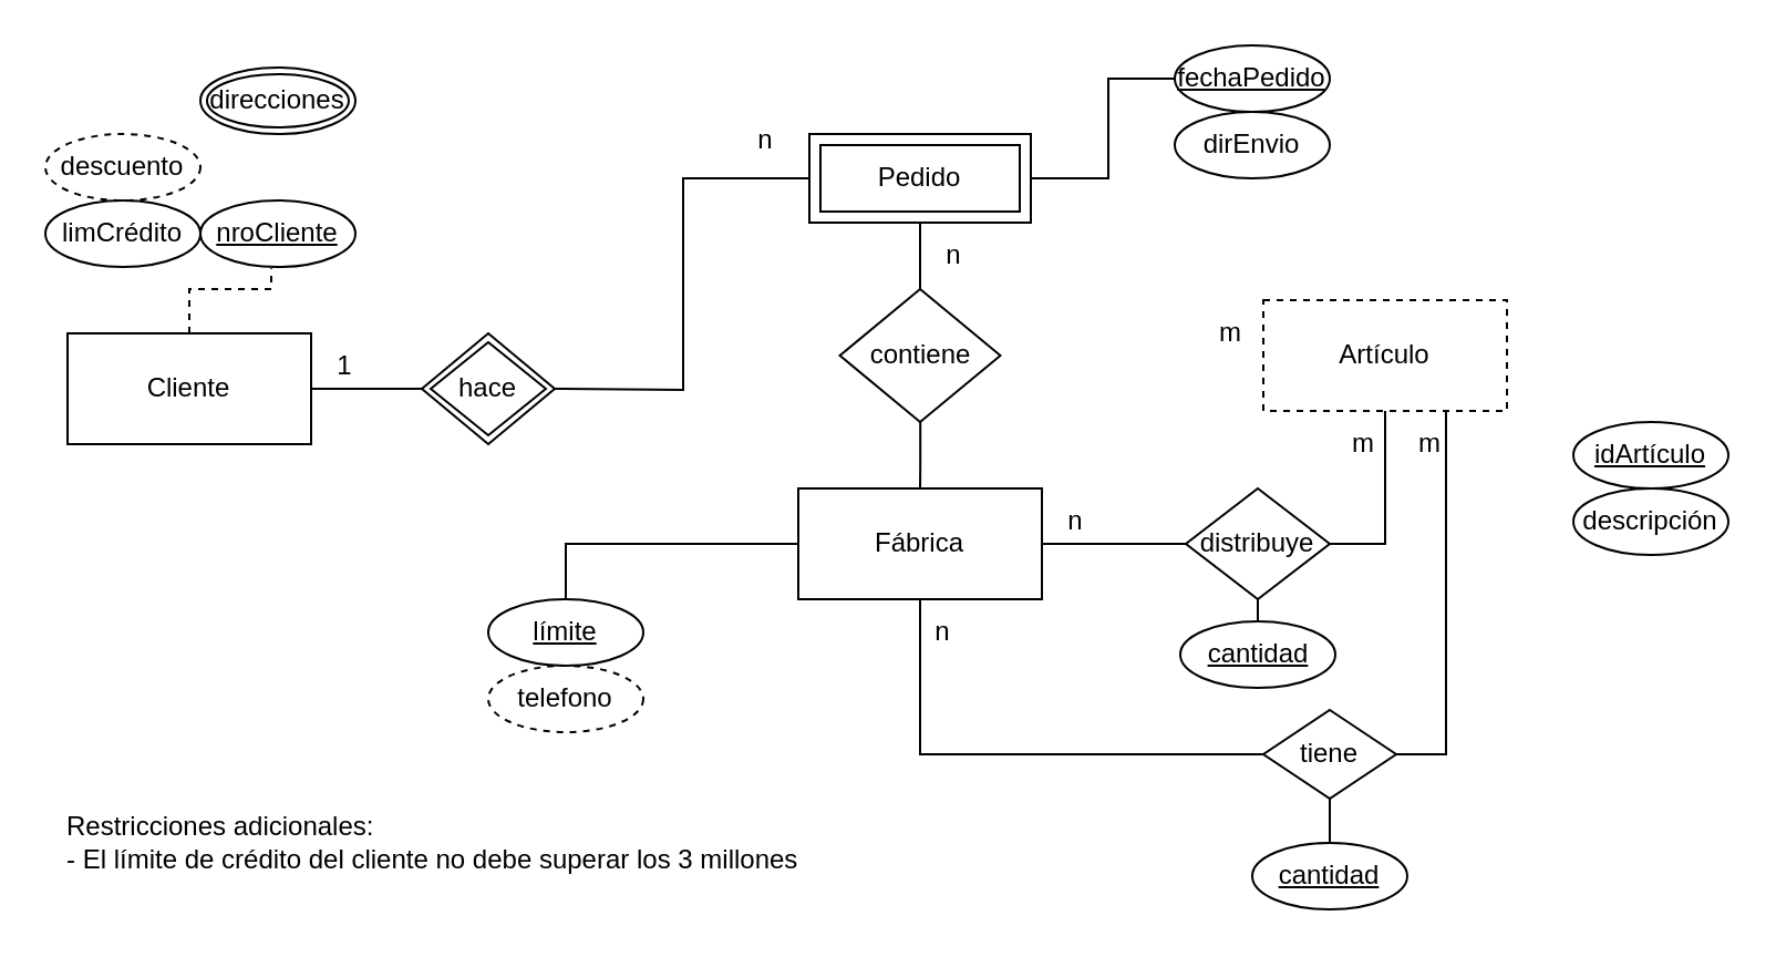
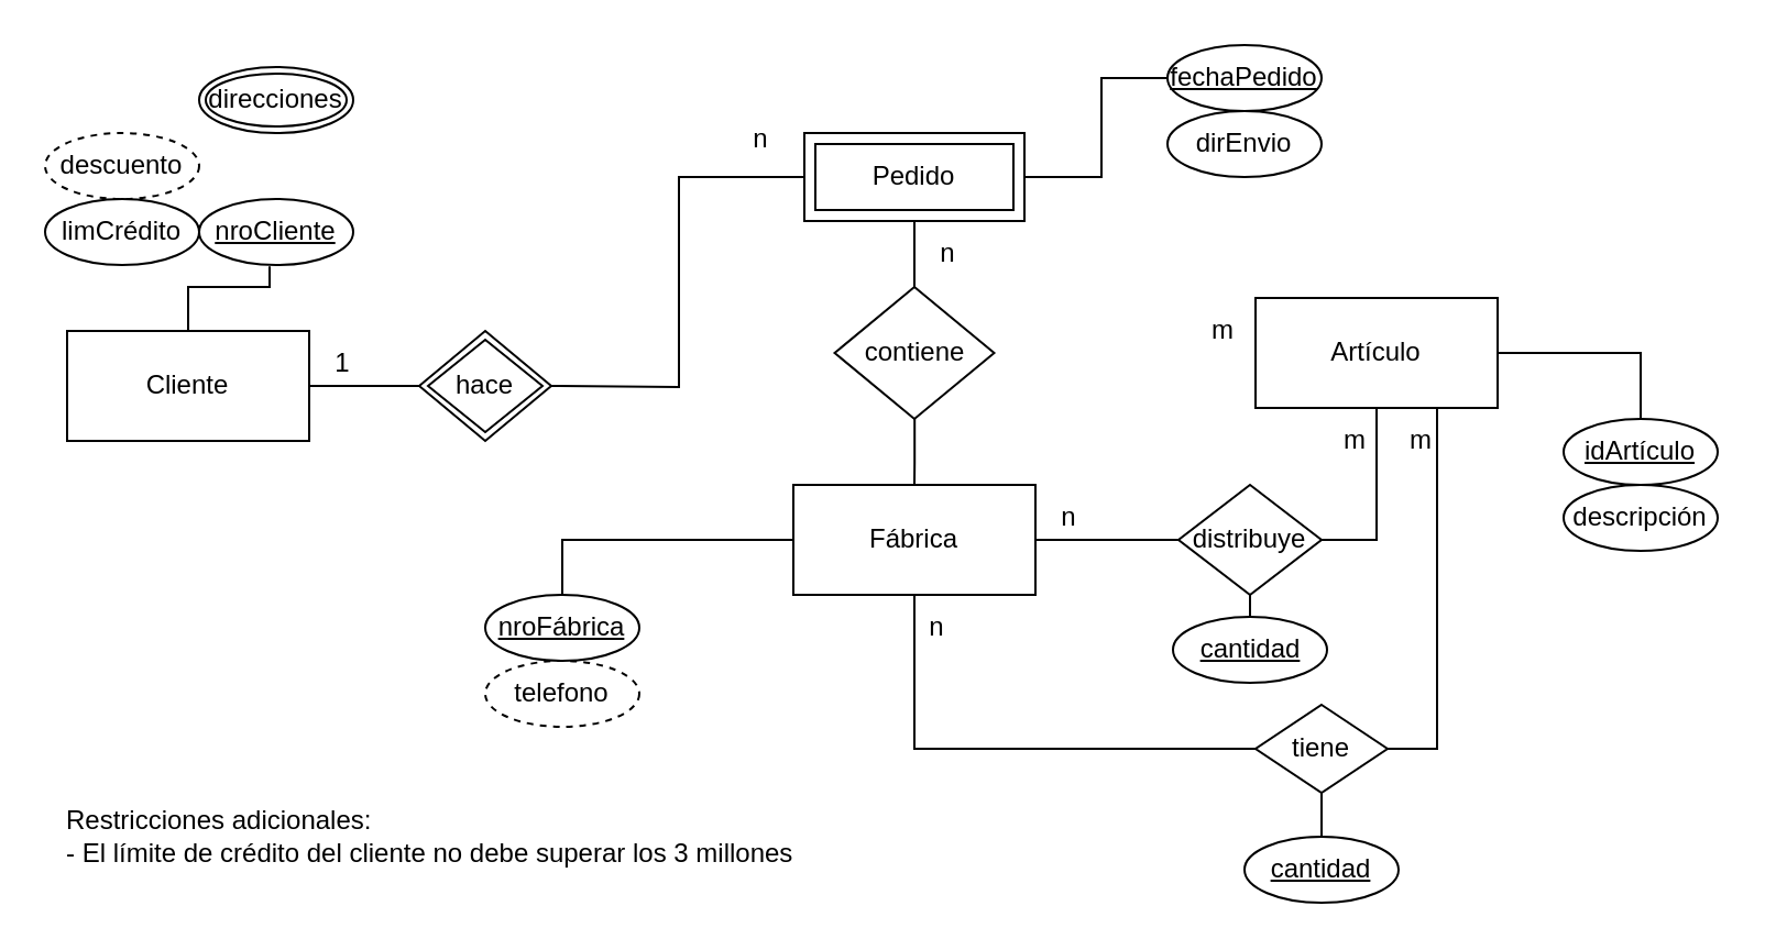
- <mxCell id="25" style="edgeStyle=orthogonalEdgeStyle;rounded=0;orthogonalLoop=1;jettySize=auto;html=1;exitX=0.5;exitY=0;exitDx=0;exitDy=0;entryX=0.457;entryY=1.021;entryDx=0;entryDy=0;entryPerimeter=0;endArrow=none;endFill=0;dashed=1;" parent="1" source="3" target="22" edge="1"><mxGeometry relative="1" as="geometry" /></mxCell>
+ <mxCell id="25" style="edgeStyle=orthogonalEdgeStyle;rounded=0;orthogonalLoop=1;jettySize=auto;html=1;exitX=0.5;exitY=0;exitDx=0;exitDy=0;entryX=0.457;entryY=1.021;entryDx=0;entryDy=0;entryPerimeter=0;endArrow=none;endFill=0;" parent="1" source="3" target="22" edge="1"><mxGeometry relative="1" as="geometry" /></mxCell>
- <mxCell id="11" value="Artículo" style="whiteSpace=wrap;html=1;rounded=0;dashed=1;" parent="1" vertex="1"><mxGeometry x="570" y="135" width="110" height="50" as="geometry" /></mxCell>
+ <mxCell id="11" value="Artículo" style="whiteSpace=wrap;html=1;rounded=0;" parent="1" vertex="1"><mxGeometry x="570" y="135" width="110" height="50" as="geometry" /></mxCell>
+ <mxCell id="9" style="edgeStyle=orthogonalEdgeStyle;rounded=0;orthogonalLoop=1;jettySize=auto;html=1;endArrow=none;endFill=0;" parent="1" source="11" target="19" edge="1"><mxGeometry relative="1" as="geometry" /></mxCell>
- <mxCell id="31" value="&lt;div&gt;&lt;u&gt;límite&lt;/u&gt;&lt;/div&gt;" style="ellipse;whiteSpace=wrap;html=1;" parent="1" vertex="1"><mxGeometry x="220" y="270" width="70" height="30" as="geometry" /></mxCell>
+ <mxCell id="31" value="&lt;div&gt;&lt;u&gt;nroFábrica&lt;/u&gt;&lt;/div&gt;" style="ellipse;whiteSpace=wrap;html=1;" parent="1" vertex="1"><mxGeometry x="220" y="270" width="70" height="30" as="geometry" /></mxCell>
